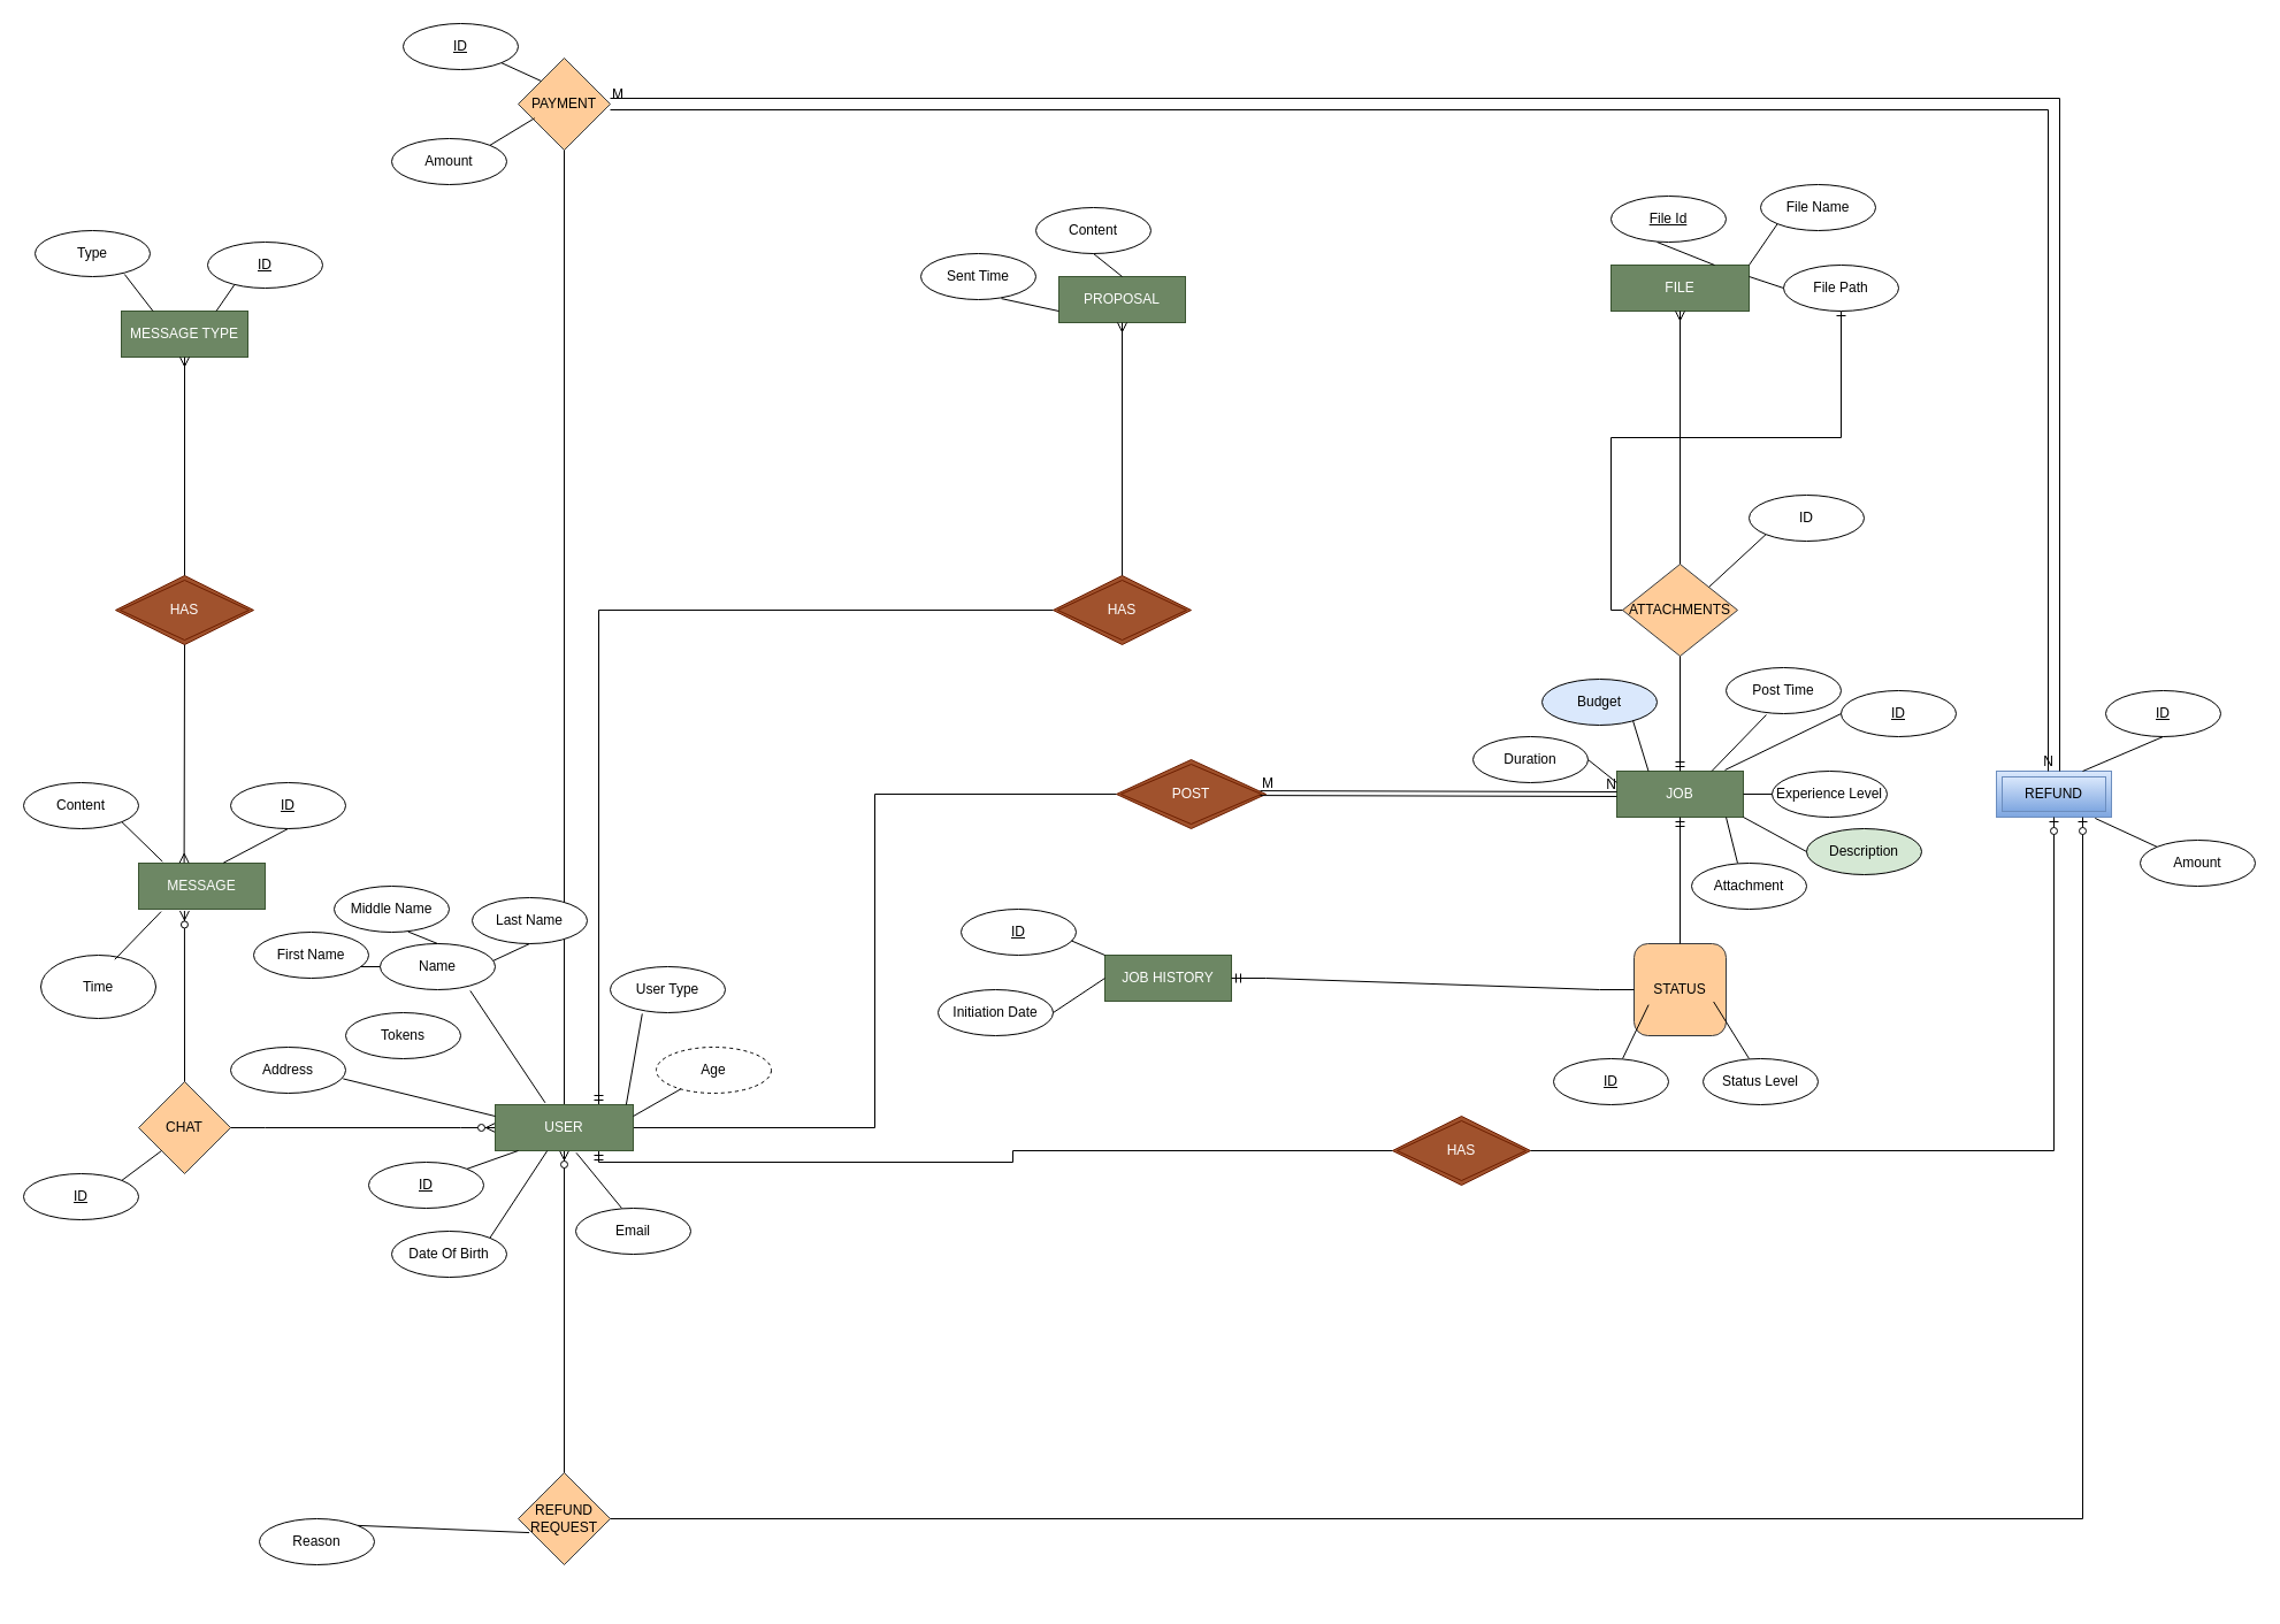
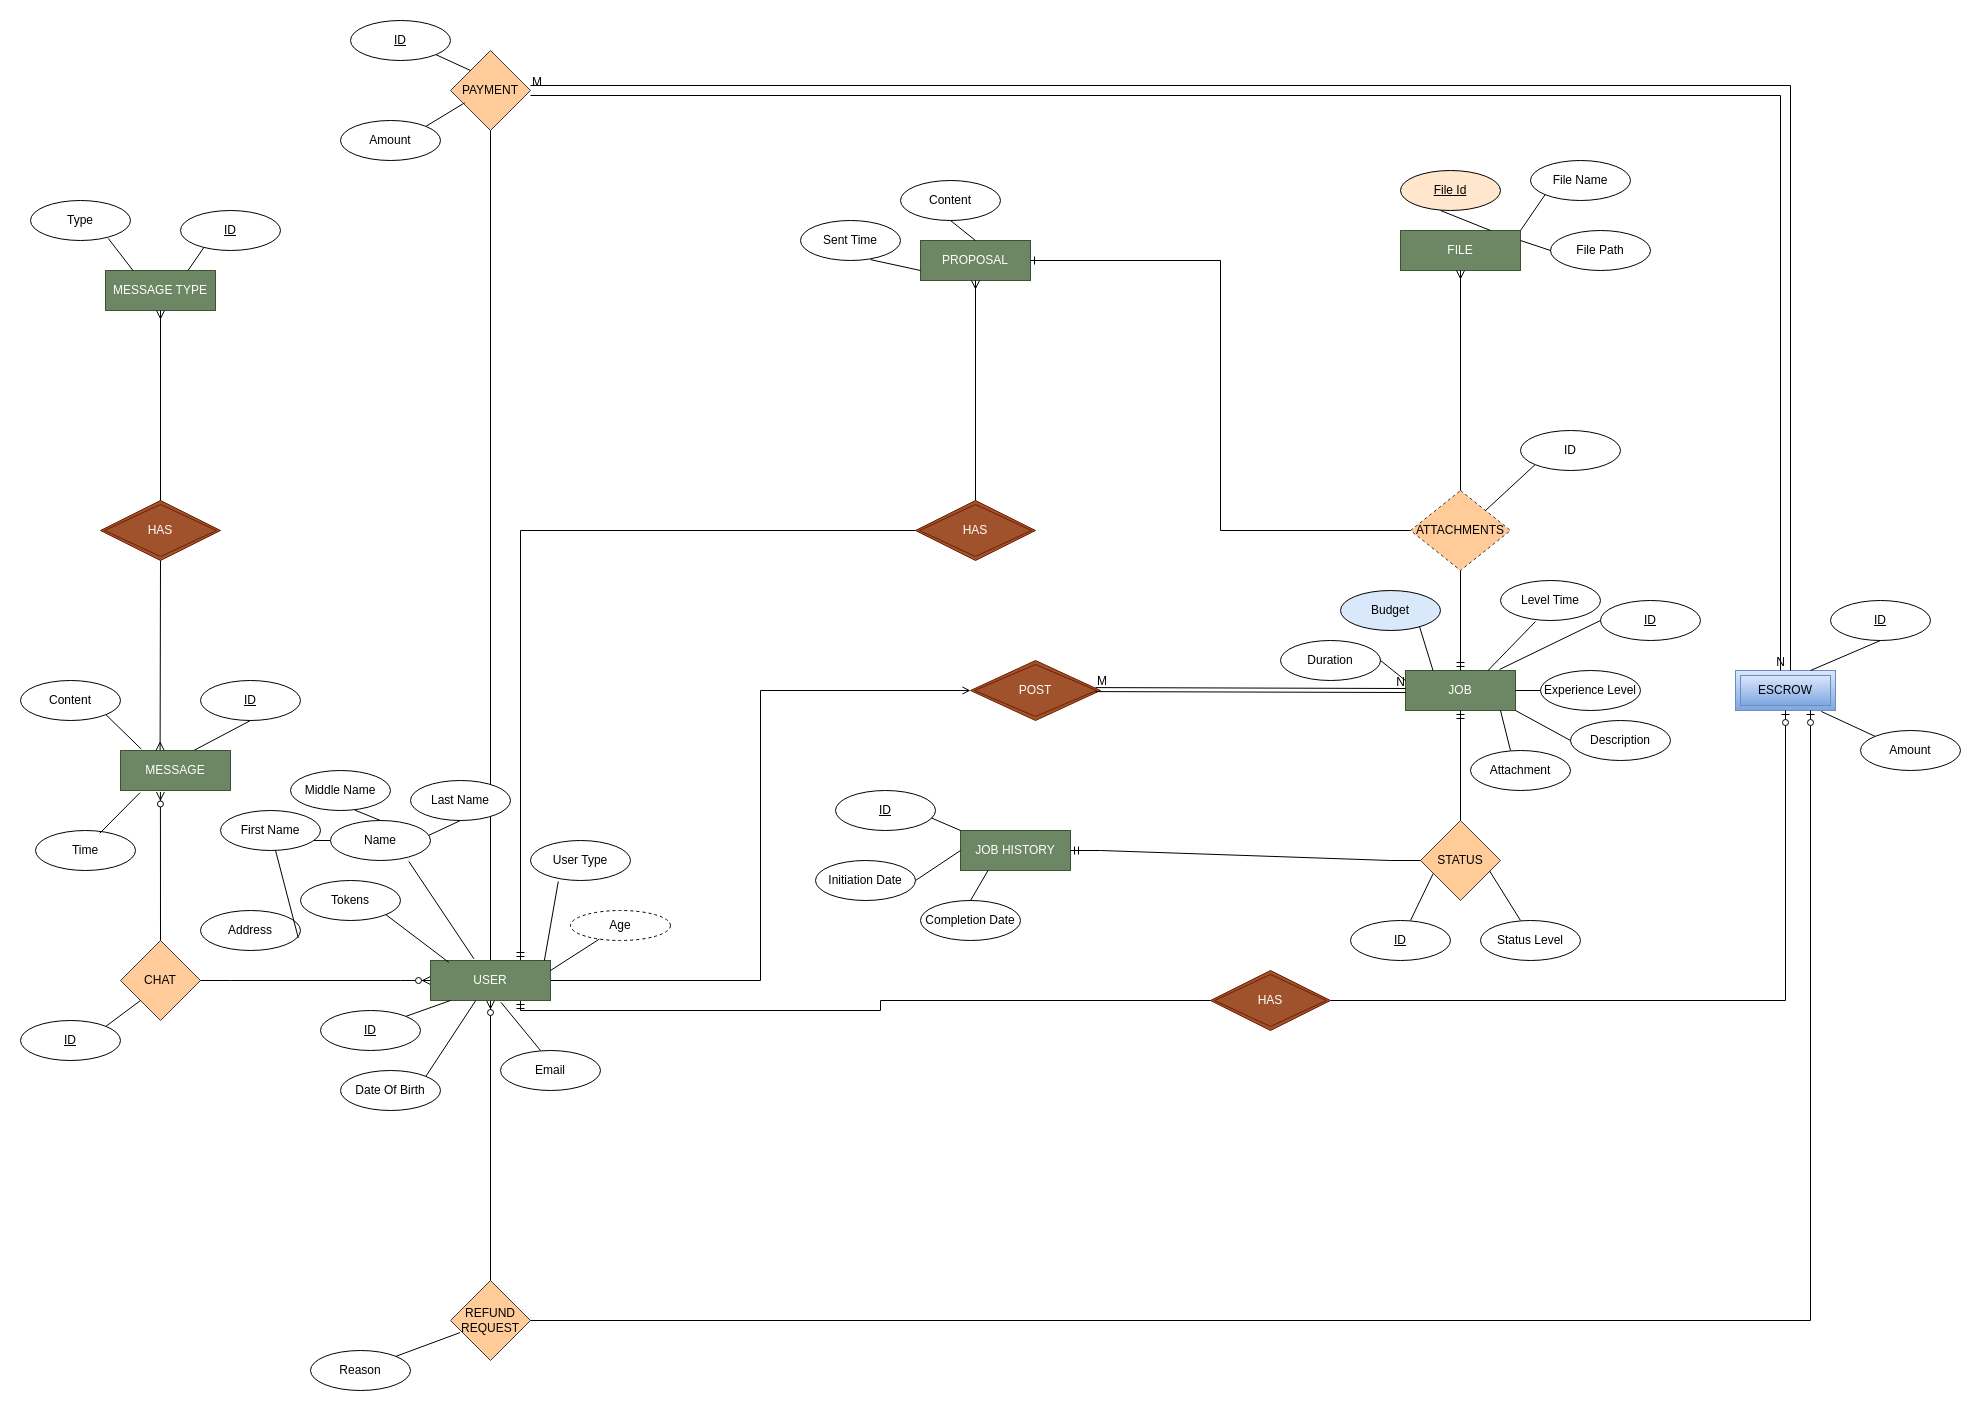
- <mxCell id="92" value="File Id" style="ellipse;whiteSpace=wrap;html=1;align=center;fontStyle=4;rounded=0;glass=0;" vertex="1" parent="1"><mxGeometry x="1400" y="170" width="100" height="40" as="geometry" /></mxCell>
+ <mxCell id="92" value="File Id" style="ellipse;whiteSpace=wrap;html=1;align=center;fontStyle=4;rounded=0;glass=0;fillColor=#ffe6cc;" vertex="1" parent="1"><mxGeometry x="1400" y="170" width="100" height="40" as="geometry" /></mxCell>
- <mxCell id="40" value="" style="fontSize=12;html=1;endArrow=ERone;endFill=1;rounded=0;exitX=0;exitY=0.5;exitDx=0;exitDy=0;edgeStyle=orthogonalEdgeStyle;" edge="1" parent="1" source="12" target="93"><mxGeometry width="100" height="100" relative="1" as="geometry"><mxPoint x="1230" y="520" as="sourcePoint" /><mxPoint x="1080" y="450" as="targetPoint" /></mxGeometry></mxCell>
+ <mxCell id="40" value="" style="fontSize=12;html=1;endArrow=ERone;endFill=1;rounded=0;entryX=1;entryY=0.5;entryDx=0;entryDy=0;exitX=0;exitY=0.5;exitDx=0;exitDy=0;edgeStyle=orthogonalEdgeStyle;" edge="1" parent="1" source="12" target="2"><mxGeometry width="100" height="100" relative="1" as="geometry"><mxPoint x="1230" y="520" as="sourcePoint" /><mxPoint x="1080" y="450" as="targetPoint" /></mxGeometry></mxCell>
- <mxCell id="12" value="ATTACHMENTS" style="rhombus;whiteSpace=wrap;html=1;rounded=0;glass=0;fillColor=#ffcc99;strokeColor=#36393d;" vertex="1" parent="1"><mxGeometry x="1410" y="490" width="100" height="80" as="geometry" /></mxCell>
+ <mxCell id="12" value="ATTACHMENTS" style="rhombus;whiteSpace=wrap;html=1;rounded=0;glass=0;fillColor=#ffcc99;strokeColor=#36393d;dashed=1;" vertex="1" parent="1"><mxGeometry x="1410" y="490" width="100" height="80" as="geometry" /></mxCell>
- <mxCell id="66" value="Post Time" style="ellipse;whiteSpace=wrap;html=1;align=center;rounded=0;glass=0;" vertex="1" parent="1"><mxGeometry x="1500" y="580" width="100" height="40" as="geometry" /></mxCell>
+ <mxCell id="66" value="Level Time" style="ellipse;whiteSpace=wrap;html=1;align=center;rounded=0;glass=0;" vertex="1" parent="1"><mxGeometry x="1500" y="580" width="100" height="40" as="geometry" /></mxCell>
- <mxCell id="17" value="" style="endArrow=none;html=1;rounded=0;entryX=0;entryY=0.5;entryDx=0;entryDy=0;startArrow=none;edgeStyle=orthogonalEdgeStyle;" edge="1" parent="1" source="41" target="13"><mxGeometry relative="1" as="geometry"><mxPoint x="830" y="689" as="sourcePoint" /><mxPoint x="960" y="689" as="targetPoint" /></mxGeometry></mxCell>
+ <mxCell id="17" value="" style="endArrow=open;html=1;rounded=0;entryX=0;entryY=0.5;entryDx=0;entryDy=0;startArrow=none;edgeStyle=orthogonalEdgeStyle;" edge="1" parent="1" source="41" target="13"><mxGeometry relative="1" as="geometry"><mxPoint x="830" y="689" as="sourcePoint" /><mxPoint x="960" y="689" as="targetPoint" /></mxGeometry></mxCell>
- <mxCell id="14" value="REFUND" style="shape=ext;margin=3;double=1;whiteSpace=wrap;html=1;align=center;rounded=0;glass=0;fillColor=#dae8fc;gradientColor=#7ea6e0;strokeColor=#6c8ebf;" vertex="1" parent="1"><mxGeometry x="1735" y="670" width="100" height="40" as="geometry" /></mxCell>
+ <mxCell id="14" value="ESCROW" style="shape=ext;margin=3;double=1;whiteSpace=wrap;html=1;align=center;rounded=0;glass=0;fillColor=#dae8fc;gradientColor=#7ea6e0;strokeColor=#6c8ebf;" vertex="1" parent="1"><mxGeometry x="1735" y="670" width="100" height="40" as="geometry" /></mxCell>
- <mxCell id="64" value="Description" style="ellipse;whiteSpace=wrap;html=1;align=center;rounded=0;glass=0;fillColor=#d5e8d4;" vertex="1" parent="1"><mxGeometry x="1570" y="720" width="100" height="40" as="geometry" /></mxCell>
+ <mxCell id="64" value="Description" style="ellipse;whiteSpace=wrap;html=1;align=center;rounded=0;glass=0;" vertex="1" parent="1"><mxGeometry x="1570" y="720" width="100" height="40" as="geometry" /></mxCell>
- <mxCell id="111" value="Time" style="ellipse;whiteSpace=wrap;html=1;align=center;rounded=0;glass=0;" vertex="1" parent="1"><mxGeometry x="35" y="830" width="100" height="55" as="geometry" /></mxCell>
+ <mxCell id="111" value="Time" style="ellipse;whiteSpace=wrap;html=1;align=center;rounded=0;glass=0;" vertex="1" parent="1"><mxGeometry x="35" y="830" width="100" height="40" as="geometry" /></mxCell>
- <mxCell id="9" value="STATUS" style="whiteSpace=wrap;html=1;glass=0;fillColor=#ffcc99;strokeColor=#36393d;rounded=1;" vertex="1" parent="1"><mxGeometry x="1420" y="820" width="80" height="80" as="geometry" /></mxCell>
+ <mxCell id="9" value="STATUS" style="rhombus;whiteSpace=wrap;html=1;rounded=0;glass=0;fillColor=#ffcc99;strokeColor=#36393d;" vertex="1" parent="1"><mxGeometry x="1420" y="820" width="80" height="80" as="geometry" /></mxCell>
+ <mxCell id="83" value="" style="endArrow=none;html=1;rounded=0;exitX=0.25;exitY=1;exitDx=0;exitDy=0;entryX=0.5;entryY=0;entryDx=0;entryDy=0;" edge="1" parent="1" source="4" target="80"><mxGeometry relative="1" as="geometry"><mxPoint x="940" y="870" as="sourcePoint" /><mxPoint x="950" y="910" as="targetPoint" /></mxGeometry></mxCell>
+ <mxCell id="80" value="Completion Date" style="ellipse;whiteSpace=wrap;html=1;align=center;rounded=0;glass=0;" vertex="1" parent="1"><mxGeometry x="920" y="900" width="100" height="40" as="geometry" /></mxCell>
- <mxCell id="53" value="Age" style="ellipse;whiteSpace=wrap;html=1;align=center;dashed=1;rounded=0;glass=0;" vertex="1" parent="1"><mxGeometry x="570" y="910" width="100" height="40" as="geometry" /></mxCell>
+ <mxCell id="53" value="Age" style="ellipse;whiteSpace=wrap;html=1;align=center;dashed=1;rounded=0;glass=0;" vertex="1" parent="1"><mxGeometry x="570" y="910" width="100" height="30" as="geometry" /></mxCell>
+ <mxCell id="57" value="" style="endArrow=none;html=1;rounded=0;exitX=1;exitY=1;exitDx=0;exitDy=0;entryX=0.152;entryY=0.045;entryDx=0;entryDy=0;entryPerimeter=0;" edge="1" parent="1" source="52" target="41"><mxGeometry relative="1" as="geometry"><mxPoint x="308.7" y="952.64" as="sourcePoint" /><mxPoint x="440" y="980" as="targetPoint" /></mxGeometry></mxCell>
- <mxCell id="56" value="" style="endArrow=none;html=1;rounded=0;exitX=0.978;exitY=0.686;exitDx=0;exitDy=0;exitPerimeter=0;entryX=0;entryY=0.25;entryDx=0;entryDy=0;" edge="1" parent="1" source="51" target="41"><mxGeometry relative="1" as="geometry"><mxPoint x="420" y="940" as="sourcePoint" /><mxPoint x="580" y="940" as="targetPoint" /></mxGeometry></mxCell>
+ <mxCell id="56" value="" style="endArrow=none;html=1;rounded=0;exitX=0.978;exitY=0.686;exitDx=0;exitDy=0;exitPerimeter=0;" edge="1" parent="1" source="51" target="45"><mxGeometry relative="1" as="geometry"><mxPoint x="420" y="940" as="sourcePoint" /><mxPoint x="580" y="940" as="targetPoint" /></mxGeometry></mxCell>
- <mxCell id="108" value="Reason" style="ellipse;whiteSpace=wrap;html=1;align=center;rounded=0;glass=0;" vertex="1" parent="1"><mxGeometry x="225" y="1320" width="100" height="40" as="geometry" /></mxCell>
+ <mxCell id="108" value="Reason" style="ellipse;whiteSpace=wrap;html=1;align=center;rounded=0;glass=0;" vertex="1" parent="1"><mxGeometry x="310" y="1350" width="100" height="40" as="geometry" /></mxCell>
